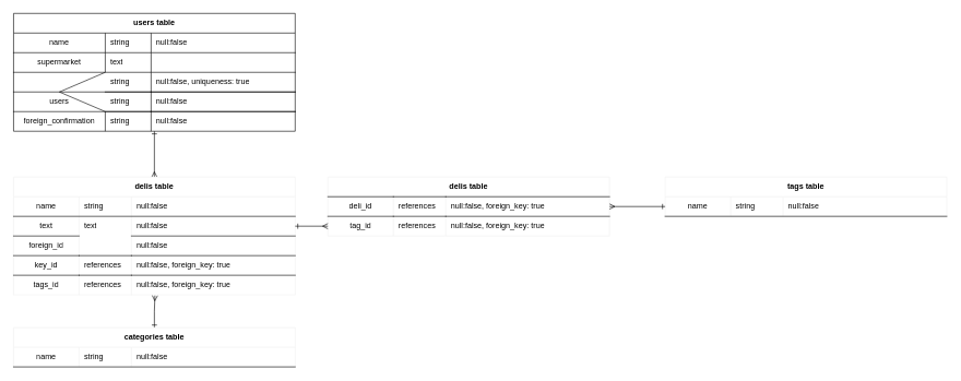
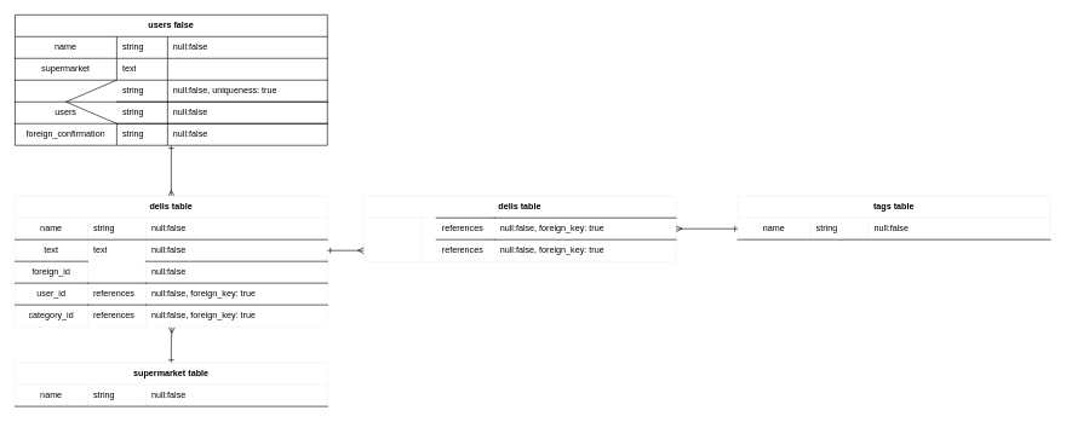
- <mxCell id="3" value="users table" style="shape=table;html=1;whiteSpace=wrap;startSize=30;container=1;collapsible=0;childLayout=tableLayout;fixedRows=1;rowLines=0;fontStyle=1;align=center;" vertex="1" parent="1"><mxGeometry x="20" y="20" width="430" height="180" as="geometry" /></mxCell>
+ <mxCell id="3" value="users false" style="shape=table;html=1;whiteSpace=wrap;startSize=30;container=1;collapsible=0;childLayout=tableLayout;fixedRows=1;rowLines=0;fontStyle=1;align=center;" vertex="1" parent="1"><mxGeometry x="20" y="20" width="430" height="180" as="geometry" /></mxCell>
- <mxCell id="51" value="deli_id" style="shape=partialRectangle;html=1;whiteSpace=wrap;connectable=0;fillColor=none;top=1;left=0;bottom=1;right=0;overflow=hidden;" vertex="1" parent="50"><mxGeometry width="100" height="30" as="geometry" /></mxCell>
- <mxCell id="55" value="tag_id" style="shape=partialRectangle;html=1;whiteSpace=wrap;connectable=0;fillColor=none;top=0;left=0;bottom=0;right=0;overflow=hidden;" vertex="1" parent="54"><mxGeometry width="100" height="30" as="geometry" /></mxCell>
- <mxCell id="36" value="key_id" style="shape=partialRectangle;html=1;whiteSpace=wrap;connectable=0;fillColor=none;top=1;left=0;bottom=1;right=0;overflow=hidden;" vertex="1" parent="35"><mxGeometry width="100" height="30" as="geometry" /></mxCell>
+ <mxCell id="36" value="user_id" style="shape=partialRectangle;html=1;whiteSpace=wrap;connectable=0;fillColor=none;top=1;left=0;bottom=1;right=0;overflow=hidden;" vertex="1" parent="35"><mxGeometry width="100" height="30" as="geometry" /></mxCell>
- <mxCell id="40" value="tags_id" style="shape=partialRectangle;html=1;whiteSpace=wrap;connectable=0;fillColor=none;top=0;left=0;bottom=0;right=0;overflow=hidden;" vertex="1" parent="39"><mxGeometry width="100" height="30" as="geometry" /></mxCell>
+ <mxCell id="40" value="category_id" style="shape=partialRectangle;html=1;whiteSpace=wrap;connectable=0;fillColor=none;top=0;left=0;bottom=0;right=0;overflow=hidden;" vertex="1" parent="39"><mxGeometry width="100" height="30" as="geometry" /></mxCell>
- <mxCell id="44" value="categories table" style="shape=table;html=1;whiteSpace=wrap;startSize=30;container=1;collapsible=0;childLayout=tableLayout;fixedRows=1;rowLines=0;fontStyle=1;align=center;strokeColor=#f0f0f0;" vertex="1" parent="1"><mxGeometry x="20" y="500" width="430" height="60" as="geometry" /></mxCell>
+ <mxCell id="44" value="supermarket table" style="shape=table;html=1;whiteSpace=wrap;startSize=30;container=1;collapsible=0;childLayout=tableLayout;fixedRows=1;rowLines=0;fontStyle=1;align=center;strokeColor=#f0f0f0;" vertex="1" parent="1"><mxGeometry x="20" y="500" width="430" height="60" as="geometry" /></mxCell>
